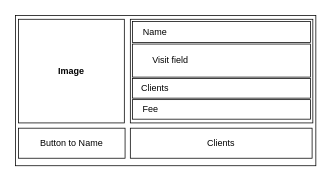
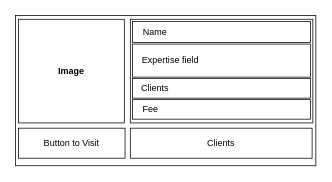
- <mxCell id="10" value="Visit field" style="text;html=1;strokeColor=none;fillColor=none;align=center;verticalAlign=middle;whiteSpace=wrap;rounded=0;movable=0;resizable=0;rotatable=0;deletable=0;editable=0;connectable=0;" parent="1" vertex="1"><mxGeometry x="182" y="65" width="88.5" height="30" as="geometry" /></mxCell>
+ <mxCell id="10" value="Expertise field" style="text;html=1;strokeColor=none;fillColor=none;align=center;verticalAlign=middle;whiteSpace=wrap;rounded=0;movable=0;resizable=0;rotatable=0;deletable=0;editable=0;connectable=0;" parent="1" vertex="1"><mxGeometry x="182" y="65" width="88.5" height="30" as="geometry" /></mxCell>
- <mxCell id="5" value="Button to Name" style="rounded=0;whiteSpace=wrap;html=1;movable=0;resizable=0;rotatable=0;deletable=0;editable=0;connectable=0;" parent="1" vertex="1"><mxGeometry x="24" y="170" width="142" height="40" as="geometry" /></mxCell>
+ <mxCell id="5" value="Button to Visit" style="rounded=0;whiteSpace=wrap;html=1;movable=0;resizable=0;rotatable=0;deletable=0;editable=0;connectable=0;" parent="1" vertex="1"><mxGeometry x="24" y="170" width="142" height="40" as="geometry" /></mxCell>
